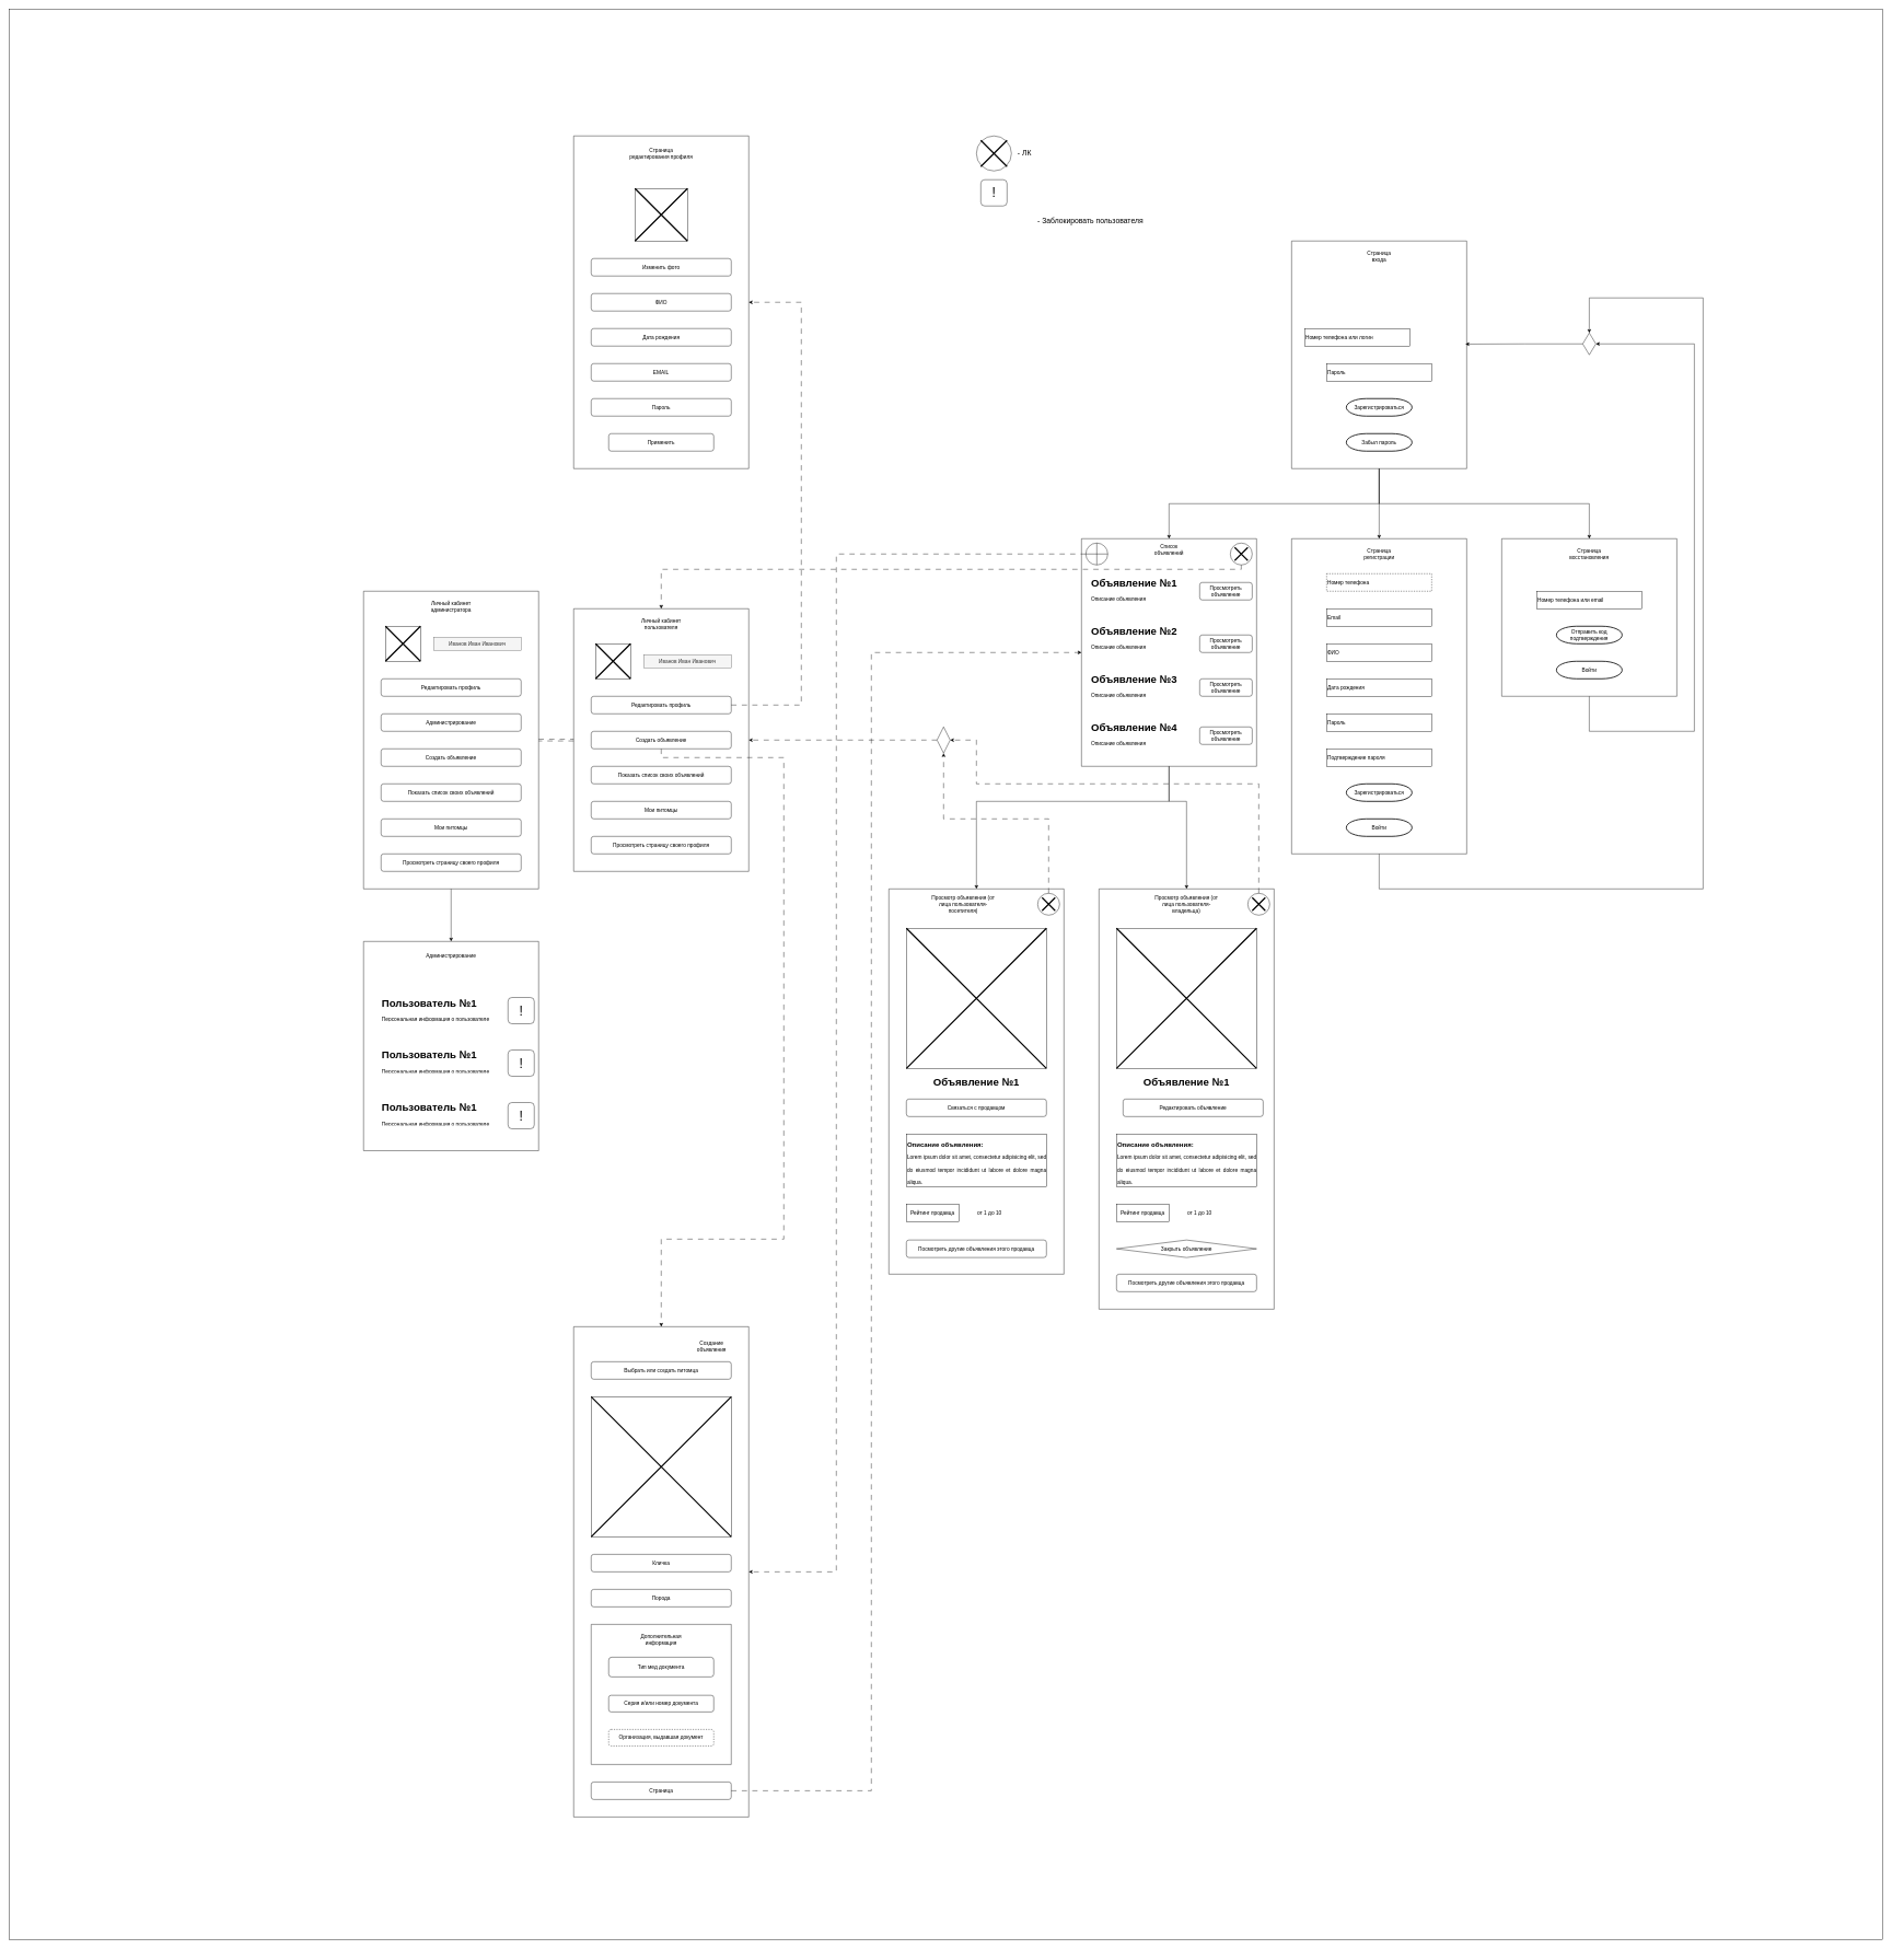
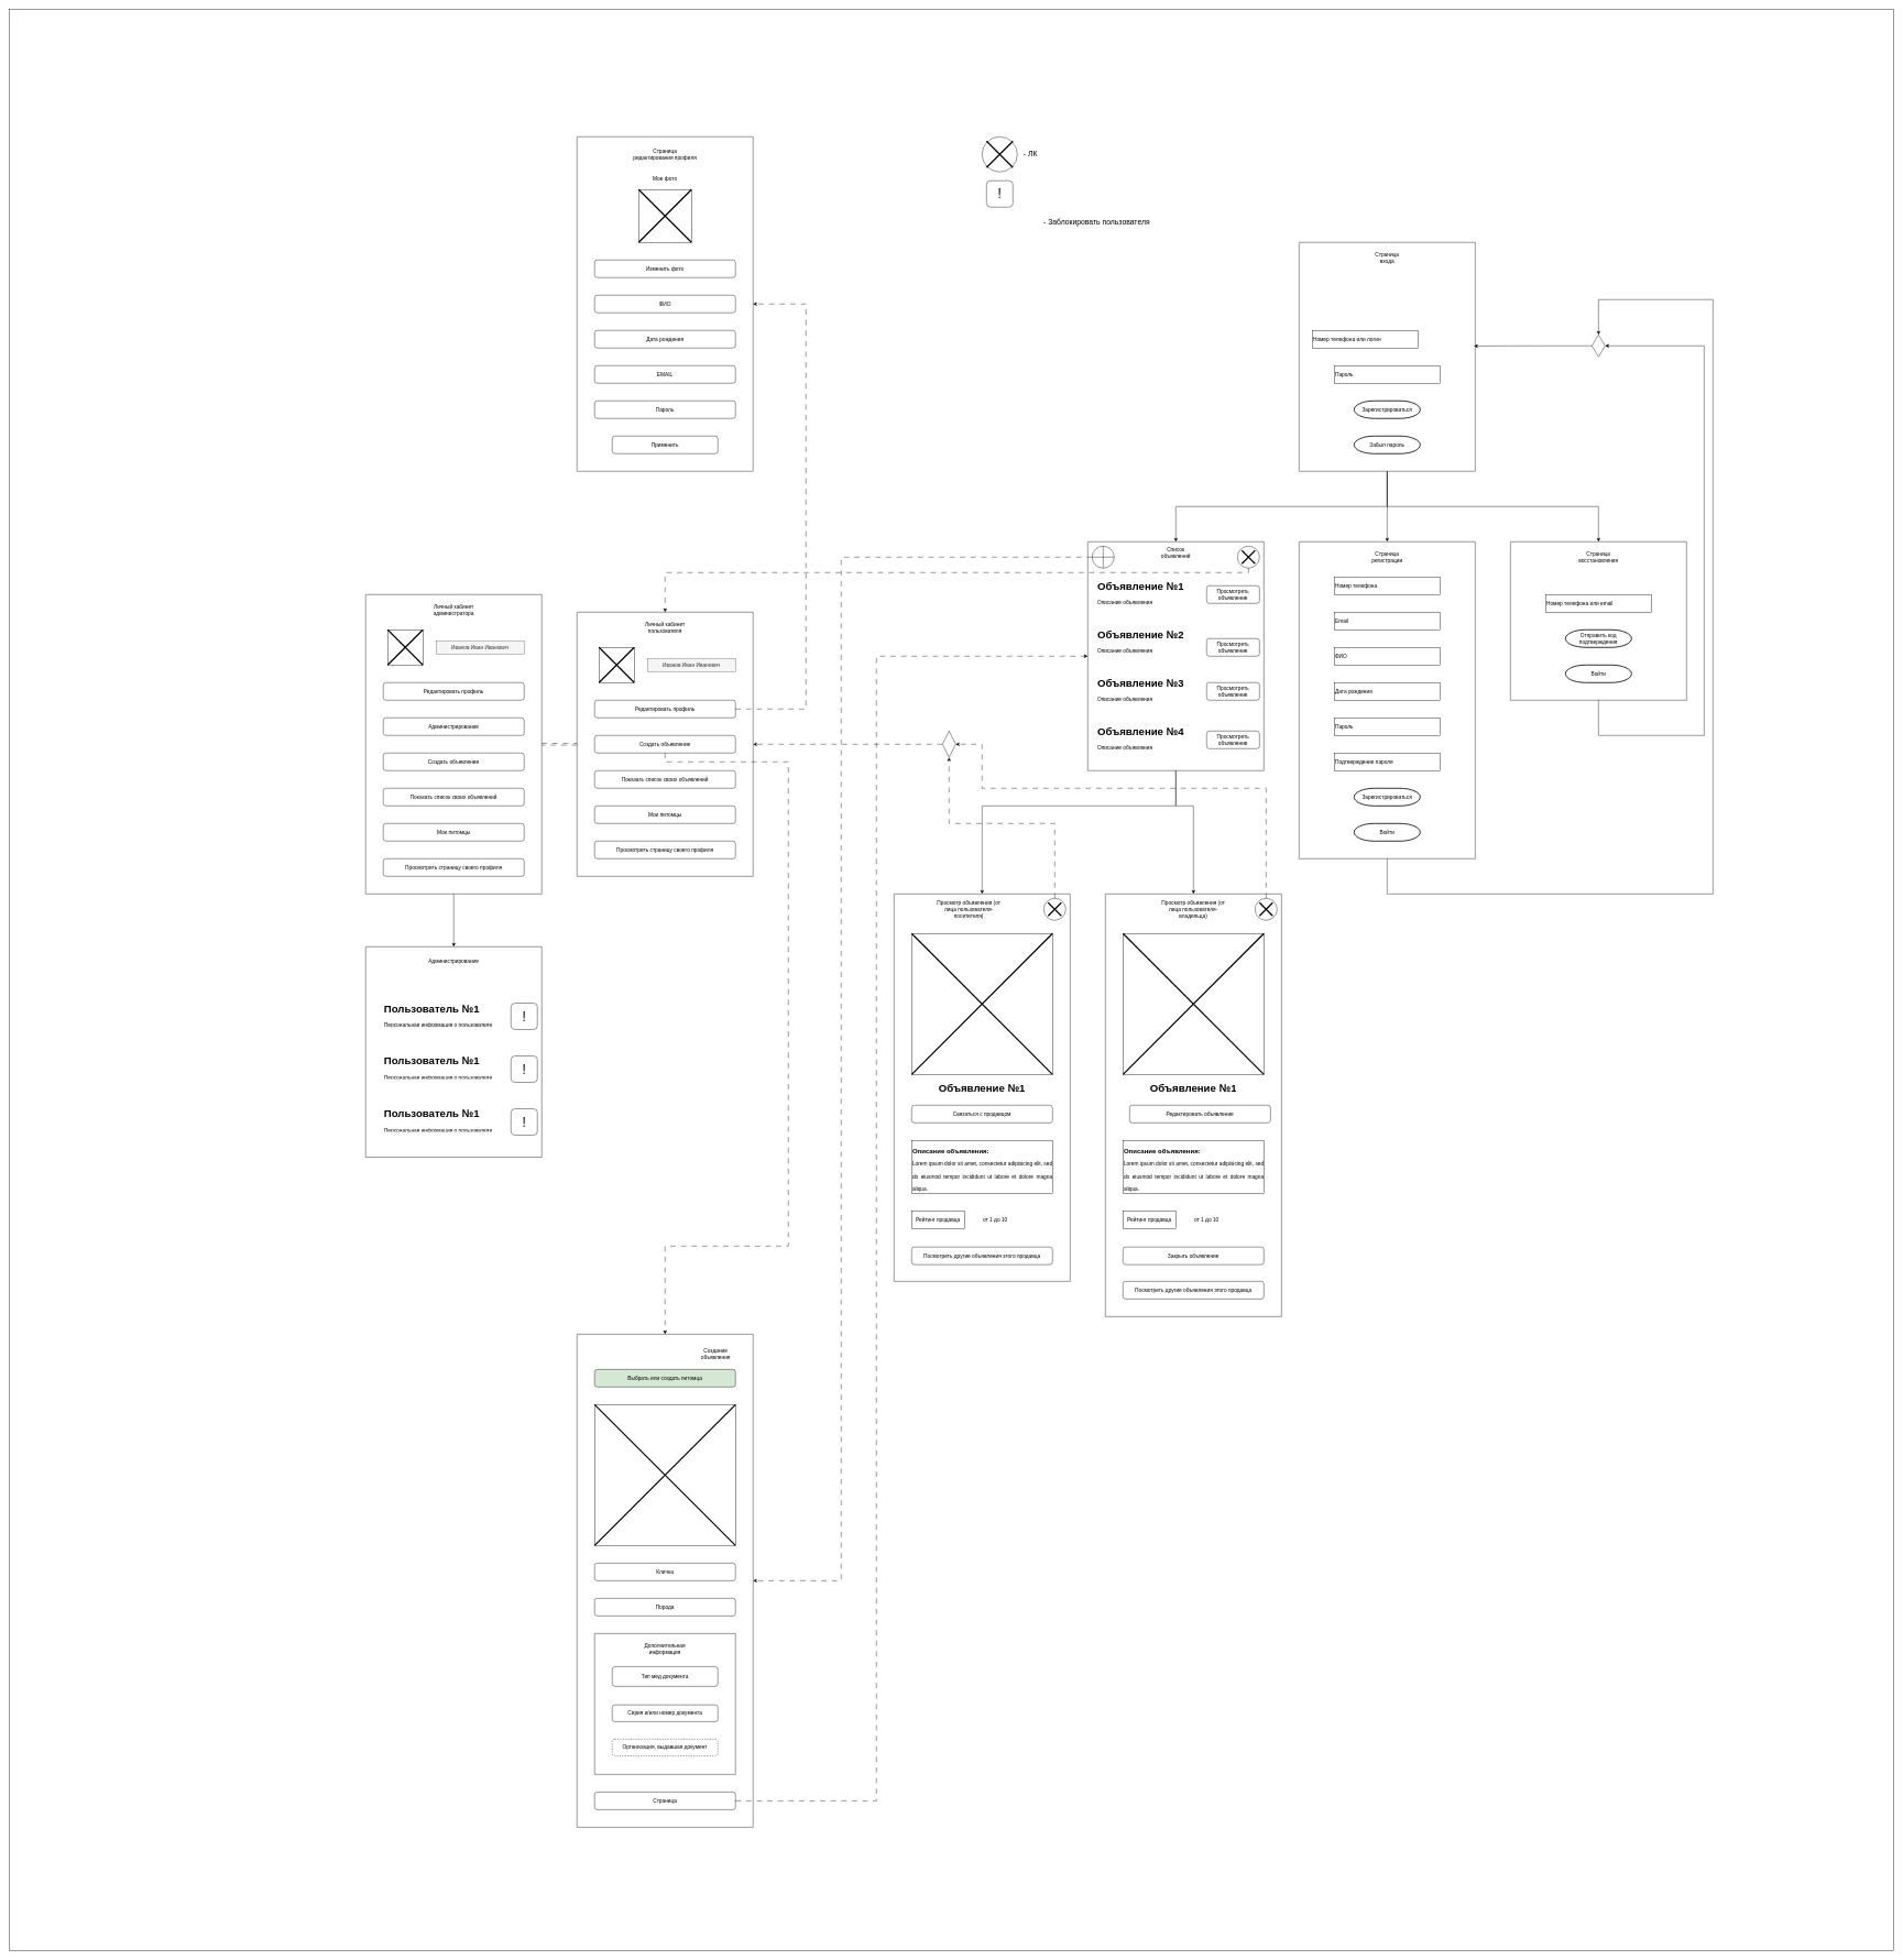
+ <mxCell id="66" value="Мое фото" style="text;html=1;align=center;verticalAlign=middle;whiteSpace=wrap;rounded=0;" parent="63" vertex="1"><mxGeometry x="155" y="80" width="90" height="30" as="geometry" /></mxCell>
- <mxCell id="113" value="Номер телефона" style="rounded=0;whiteSpace=wrap;html=1;align=left;dashed=1;" vertex="1" parent="112"><mxGeometry x="80" y="80" width="240" height="40" as="geometry" /></mxCell>
+ <mxCell id="113" value="Номер телефона" style="rounded=0;whiteSpace=wrap;html=1;align=left;" vertex="1" parent="112"><mxGeometry x="80" y="80" width="240" height="40" as="geometry" /></mxCell>
- <mxCell id="96" value="Закрыть объявление" style="rhombus;whiteSpace=wrap;html=1;" parent="87" vertex="1"><mxGeometry x="40" y="802" width="320" height="40" as="geometry" /></mxCell>
+ <mxCell id="96" value="Закрыть объявление" style="rounded=1;whiteSpace=wrap;html=1;" parent="87" vertex="1"><mxGeometry x="40" y="802" width="320" height="40" as="geometry" /></mxCell>
- <mxCell id="76" value="Выбрать или создать питомца" style="rounded=1;whiteSpace=wrap;html=1;" parent="74" vertex="1"><mxGeometry x="40" y="80" width="320" height="40" as="geometry" /></mxCell>
+ <mxCell id="76" value="Выбрать или создать питомца" style="rounded=1;whiteSpace=wrap;html=1;fillColor=#d5e8d4;" parent="74" vertex="1"><mxGeometry x="40" y="80" width="320" height="40" as="geometry" /></mxCell>
